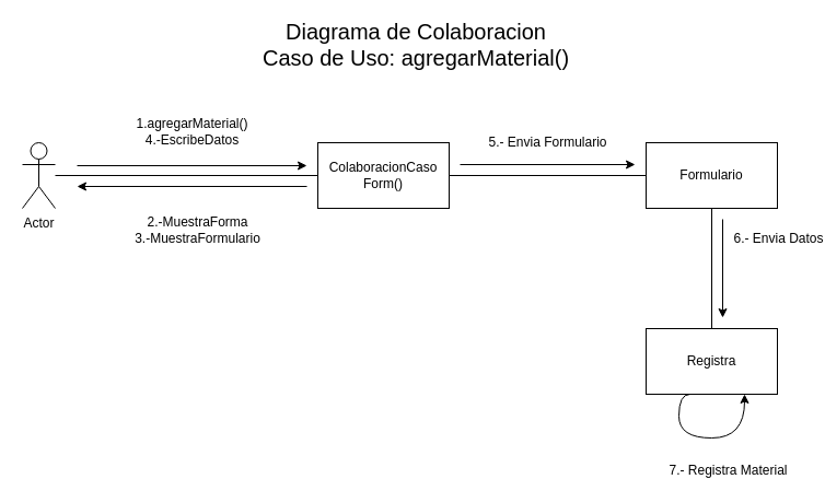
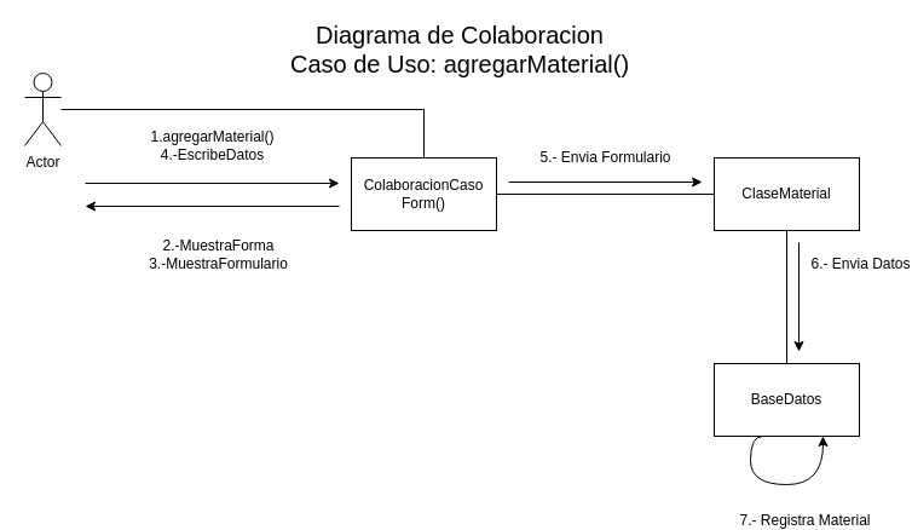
- <mxCell id="3" value="Actor" style="shape=umlActor;verticalLabelPosition=bottom;labelBackgroundColor=#ffffff;verticalAlign=top;html=1;outlineConnect=0;" vertex="1" parent="1"><mxGeometry x="20" y="130" width="30" height="60" as="geometry" /></mxCell>
+ <mxCell id="3" value="Actor" style="shape=umlActor;verticalLabelPosition=bottom;labelBackgroundColor=#ffffff;verticalAlign=top;html=1;outlineConnect=0;" vertex="1" parent="1"><mxGeometry x="20" y="60" width="30" height="60" as="geometry" /></mxCell>
- <mxCell id="5" value="Formulario" style="rounded=0;whiteSpace=wrap;html=1;" vertex="1" parent="1"><mxGeometry x="590" y="130" width="120" height="60" as="geometry" /></mxCell>
+ <mxCell id="5" value="ClaseMaterial" style="rounded=0;whiteSpace=wrap;html=1;" vertex="1" parent="1"><mxGeometry x="590" y="130" width="120" height="60" as="geometry" /></mxCell>
- <mxCell id="6" value="Registra" style="rounded=0;whiteSpace=wrap;html=1;" vertex="1" parent="1"><mxGeometry x="590" y="300" width="120" height="60" as="geometry" /></mxCell>
+ <mxCell id="6" value="BaseDatos" style="rounded=0;whiteSpace=wrap;html=1;" vertex="1" parent="1"><mxGeometry x="590" y="300" width="120" height="60" as="geometry" /></mxCell>
